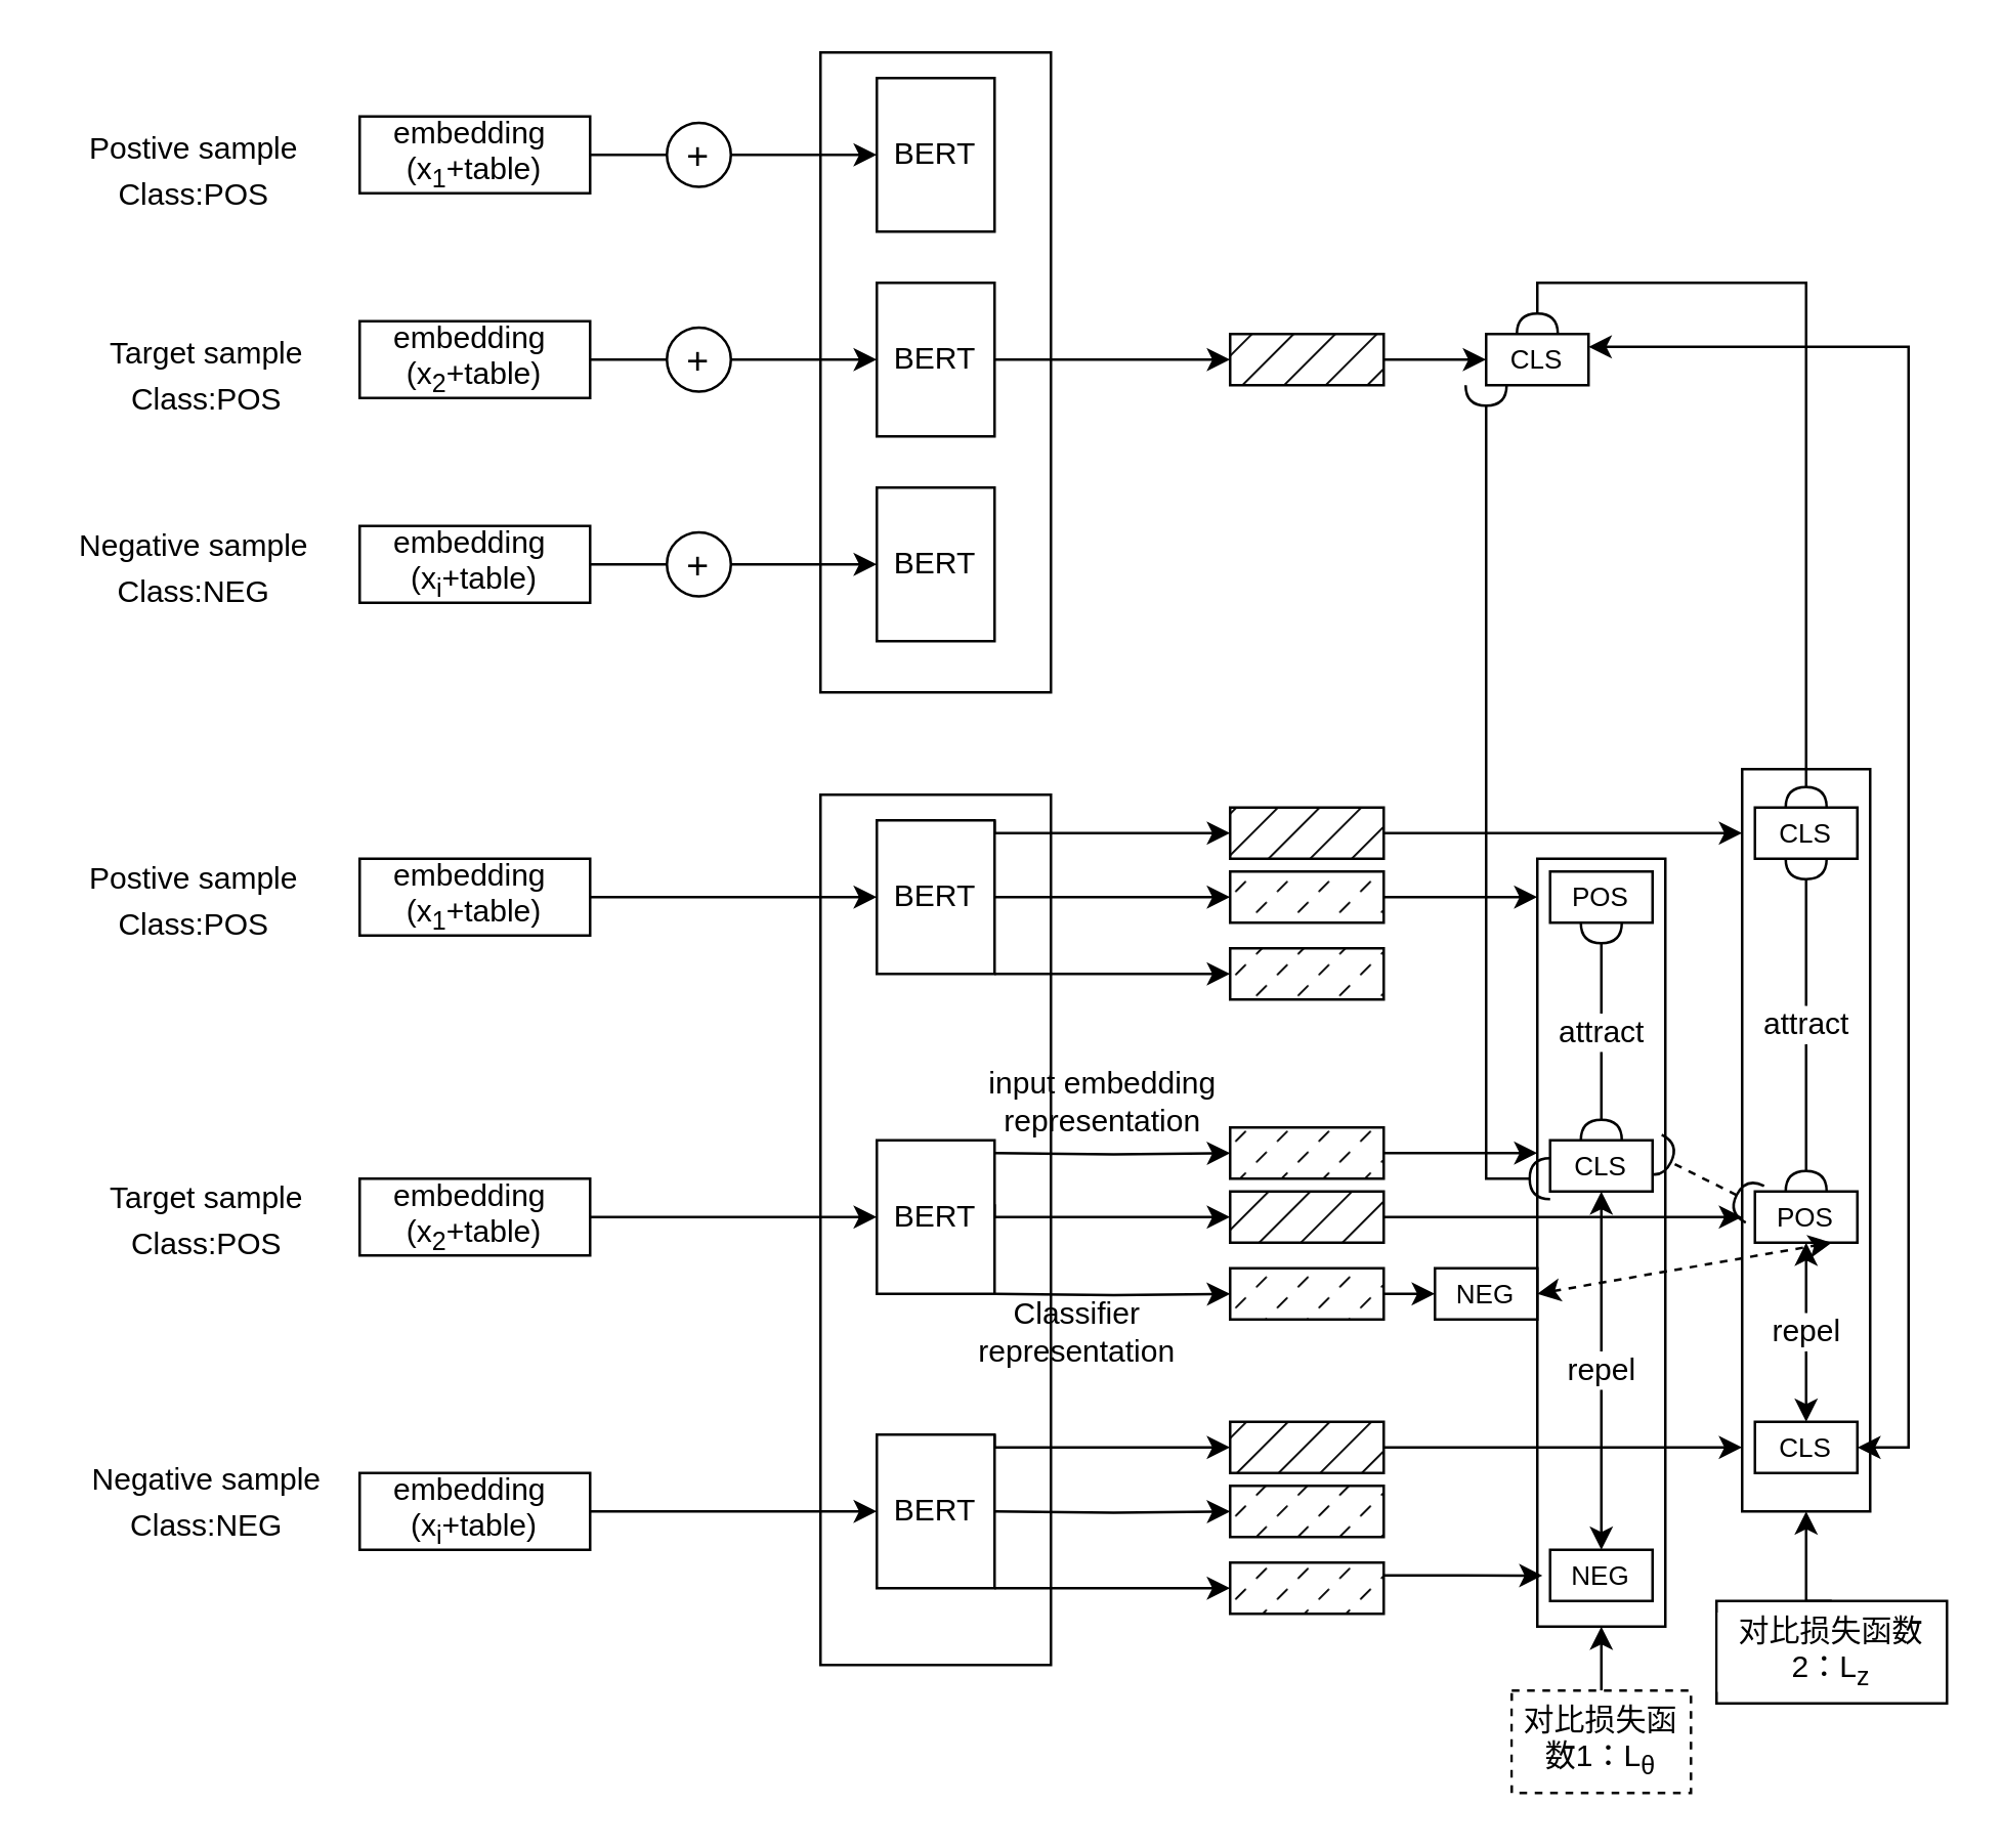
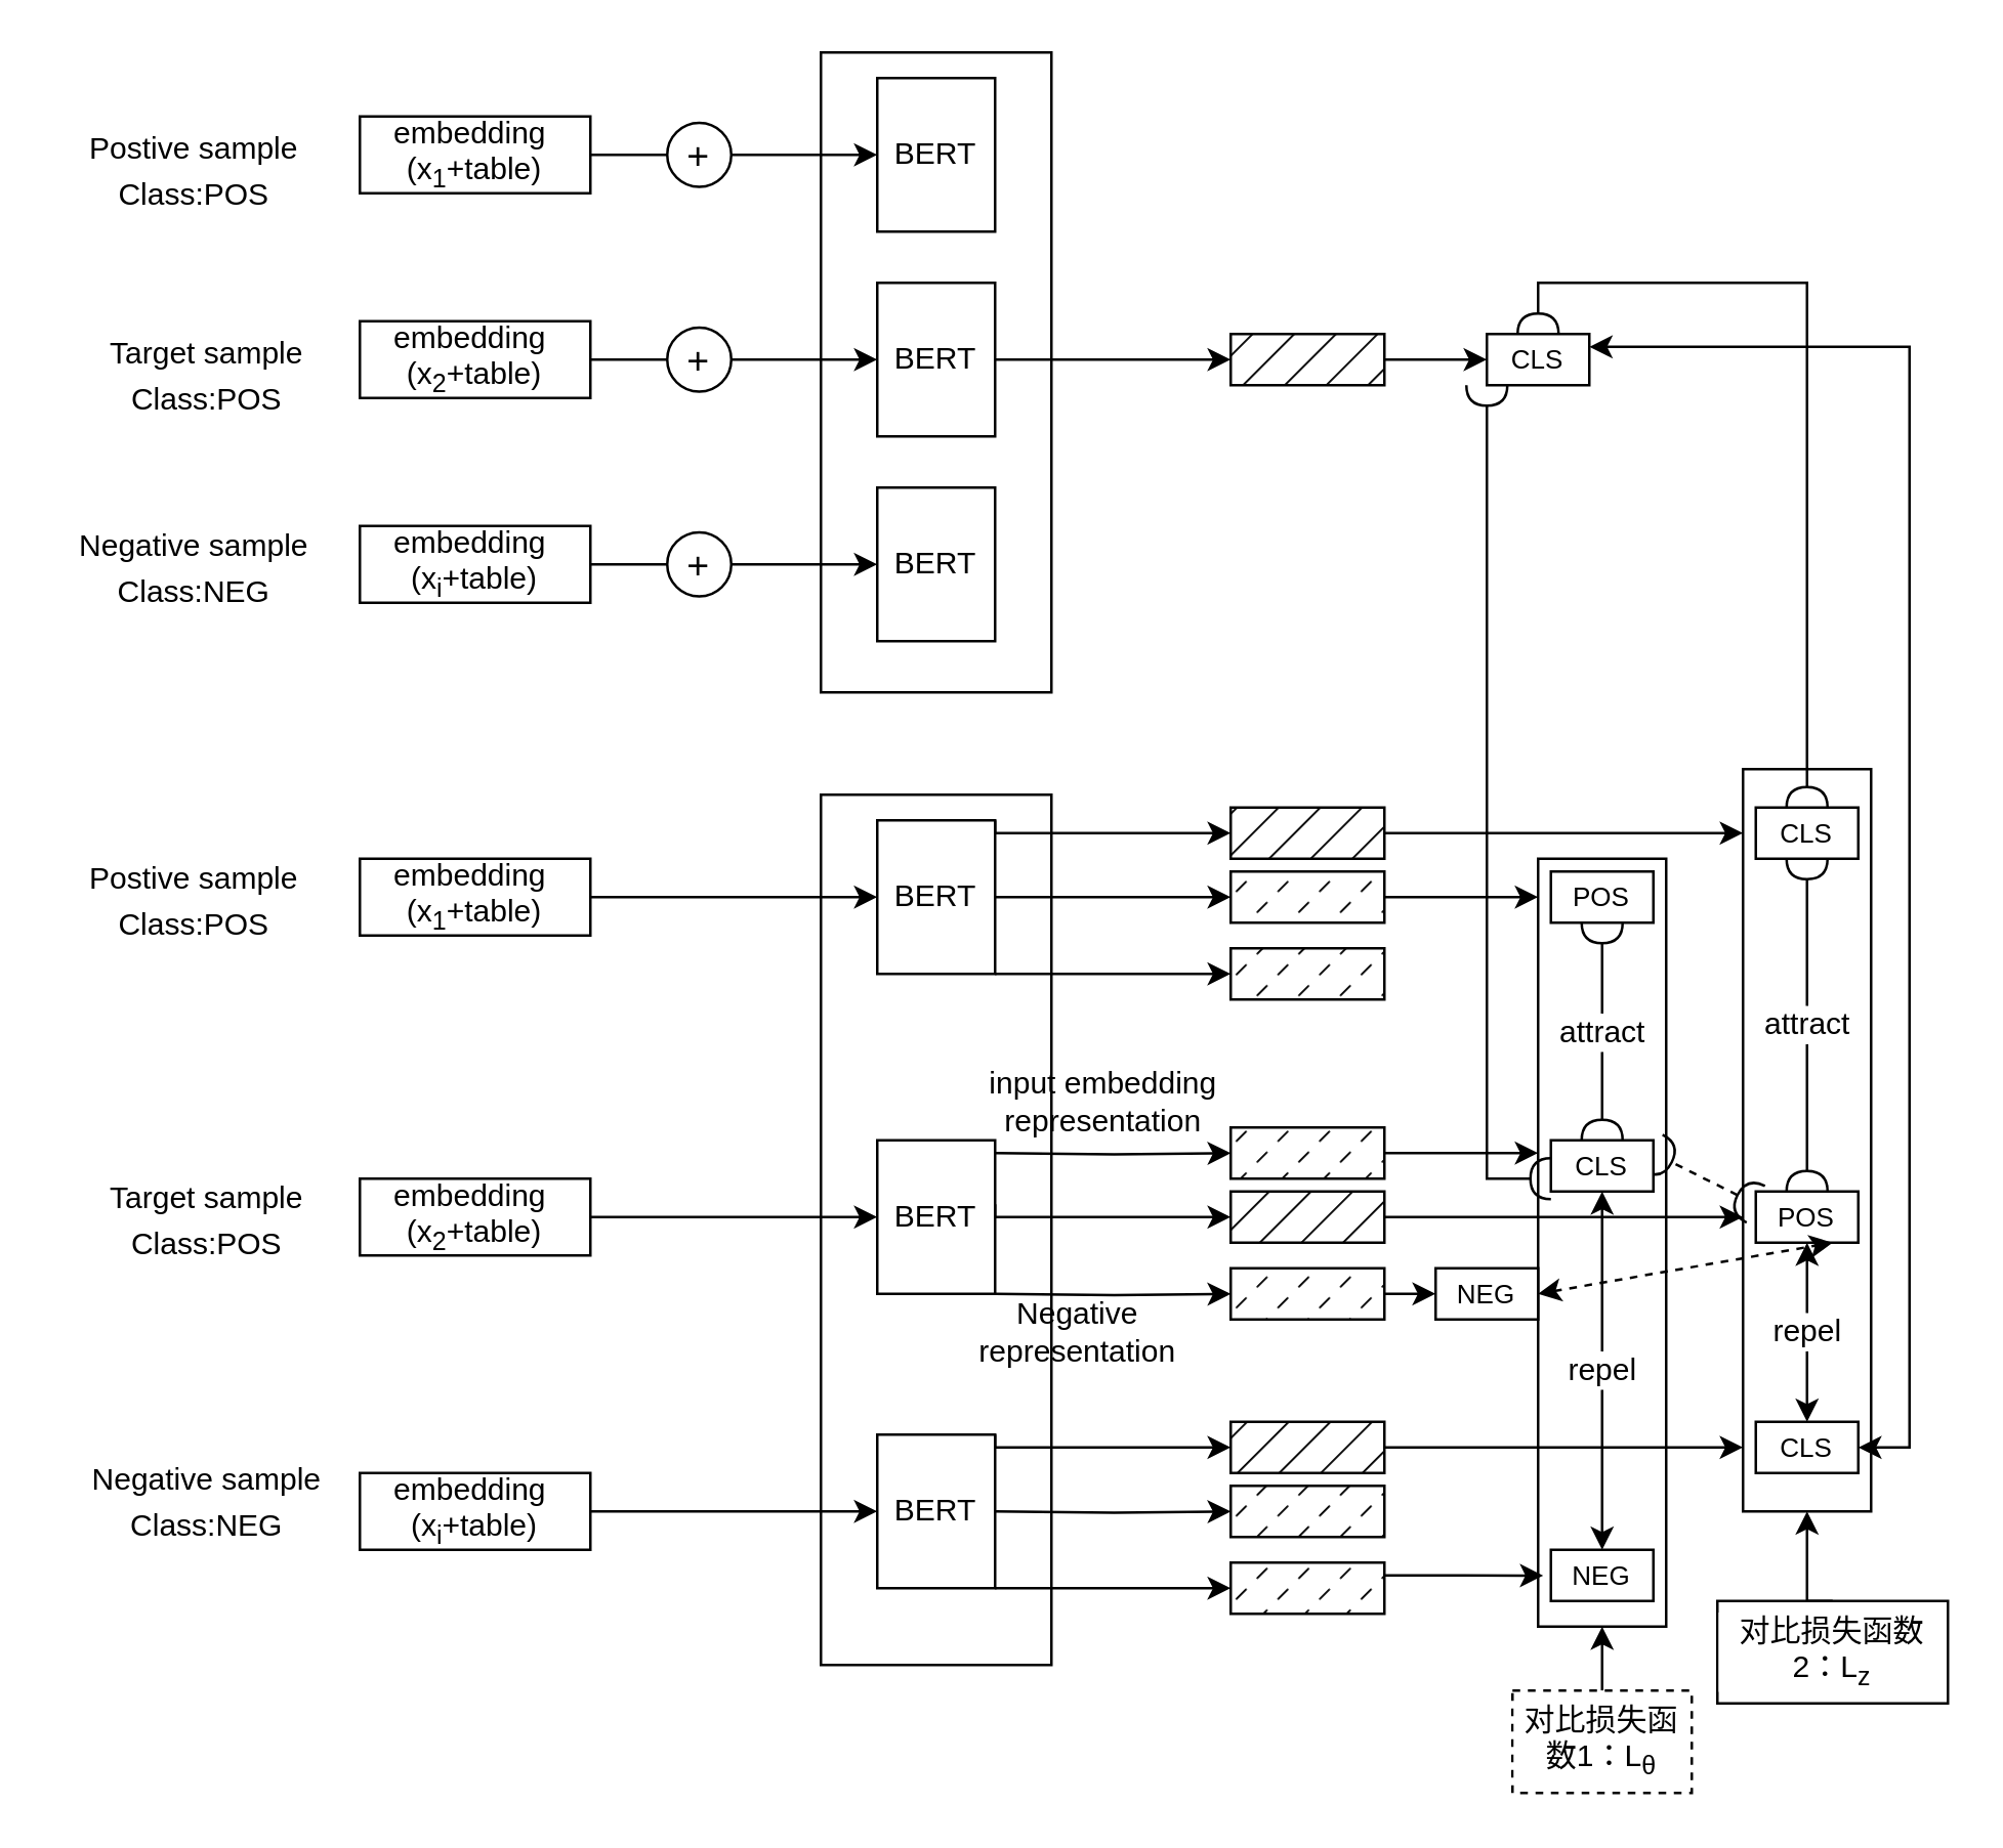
- <mxCell id="74" value="Classifier&lt;br&gt;representation" style="text;html=1;align=center;verticalAlign=middle;resizable=0;points=[];autosize=1;strokeColor=none;fillColor=none;fontSize=12;fontFamily=Helvetica;" parent="1" vertex="1"><mxGeometry x="370" y="500" width="100" height="40" as="geometry" /></mxCell>
+ <mxCell id="74" value="Negative&lt;br&gt;representation" style="text;html=1;align=center;verticalAlign=middle;resizable=0;points=[];autosize=1;strokeColor=none;fillColor=none;fontSize=12;fontFamily=Helvetica;" parent="1" vertex="1"><mxGeometry x="370" y="500" width="100" height="40" as="geometry" /></mxCell>
